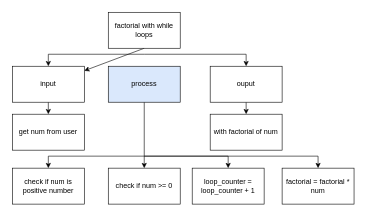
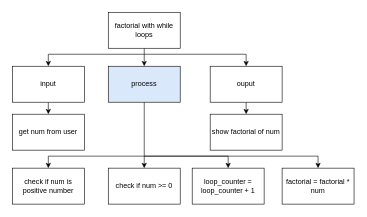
- <mxCell id="2" style="edgeStyle=none;html=1;exitX=0.5;exitY=1;exitDx=0;exitDy=0;" edge="1" parent="1" source="5" target="14"><mxGeometry relative="1" as="geometry" /></mxCell>
+ <mxCell id="2" style="edgeStyle=none;html=1;exitX=0.5;exitY=1;exitDx=0;exitDy=0;" edge="1" parent="1" source="5" target="12"><mxGeometry relative="1" as="geometry" /></mxCell>
- <mxCell id="20" value="with factorial of num" style="whiteSpace=wrap;html=1;" vertex="1" parent="1"><mxGeometry x="350" y="190" width="120" height="60" as="geometry" /></mxCell>
+ <mxCell id="20" value="show factorial of num" style="whiteSpace=wrap;html=1;" vertex="1" parent="1"><mxGeometry x="350" y="190" width="120" height="60" as="geometry" /></mxCell>
